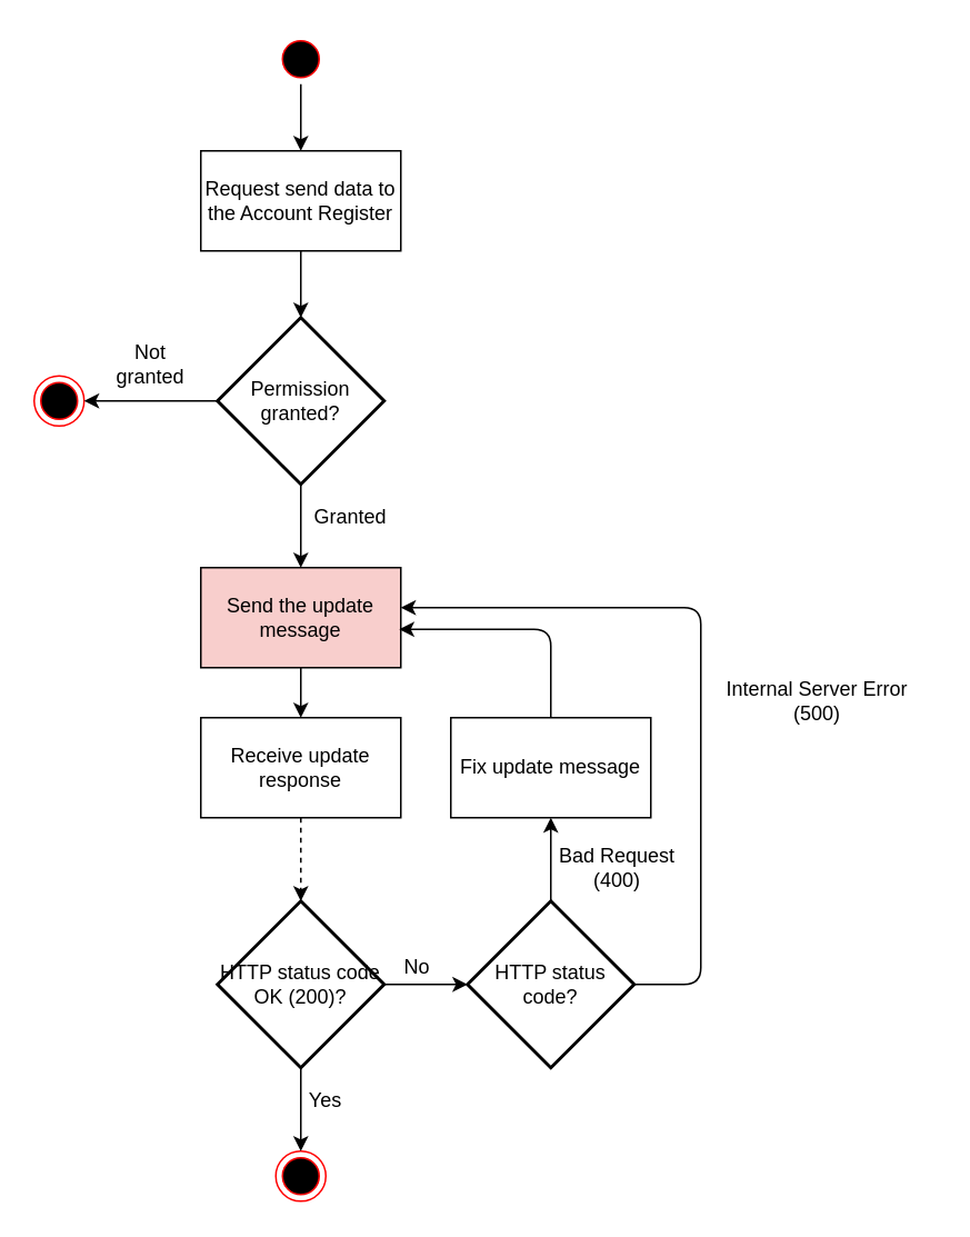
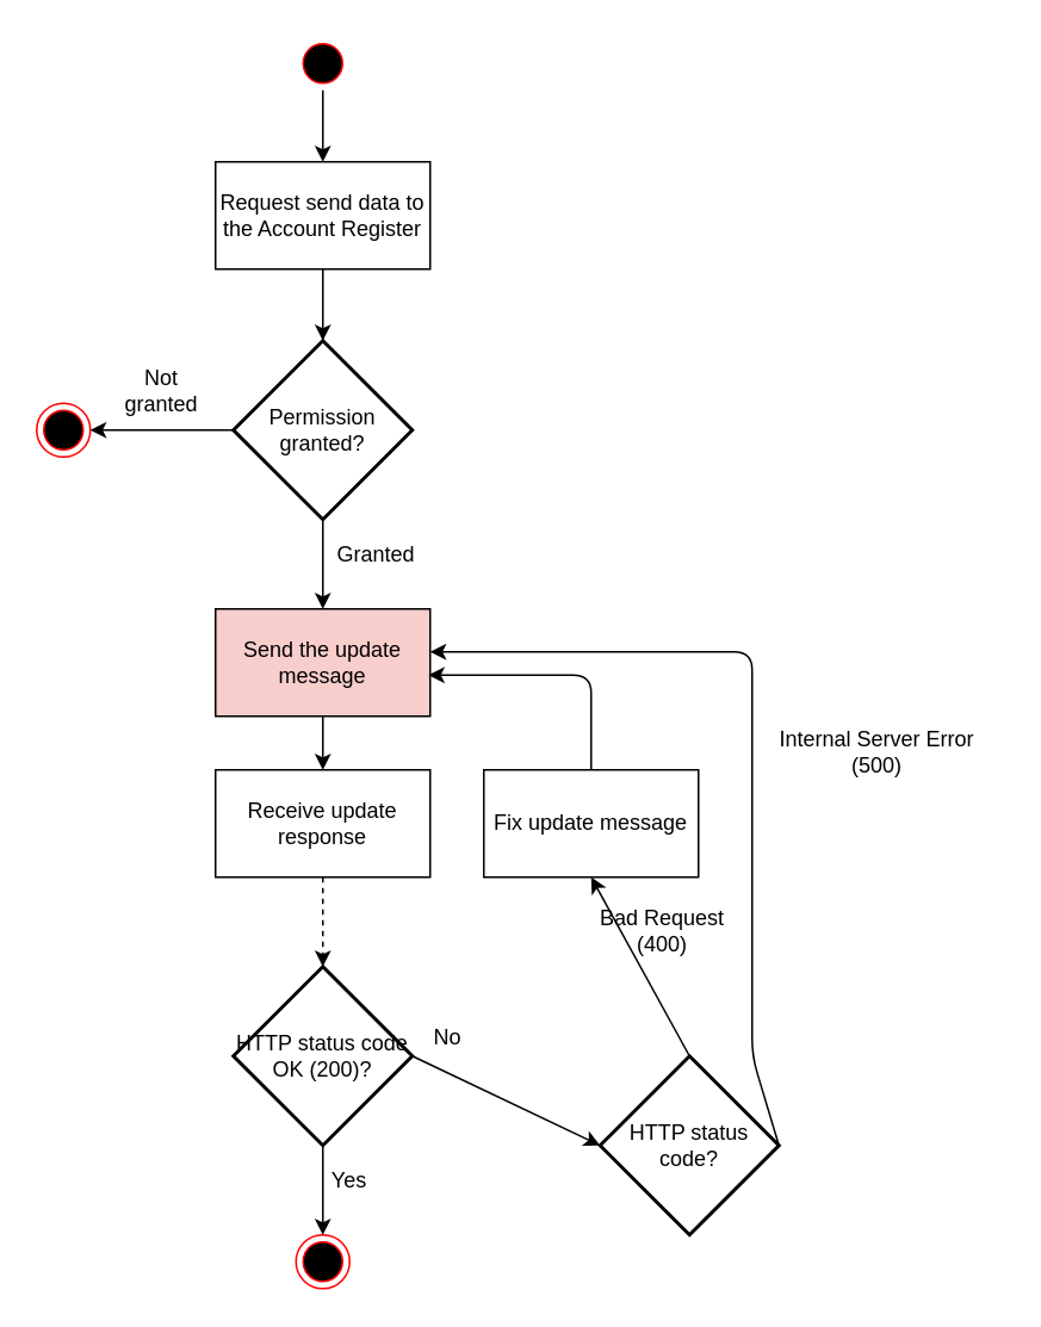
- <mxCell id="22" value="HTTP status code?" style="strokeWidth=2;html=1;shape=mxgraph.flowchart.decision;whiteSpace=wrap;" vertex="1" parent="1"><mxGeometry x="280" y="540" width="100" height="100" as="geometry" /></mxCell>
+ <mxCell id="22" value="HTTP status code?" style="strokeWidth=2;html=1;shape=mxgraph.flowchart.decision;whiteSpace=wrap;" vertex="1" parent="1"><mxGeometry x="335" y="590" width="100" height="100" as="geometry" /></mxCell>
